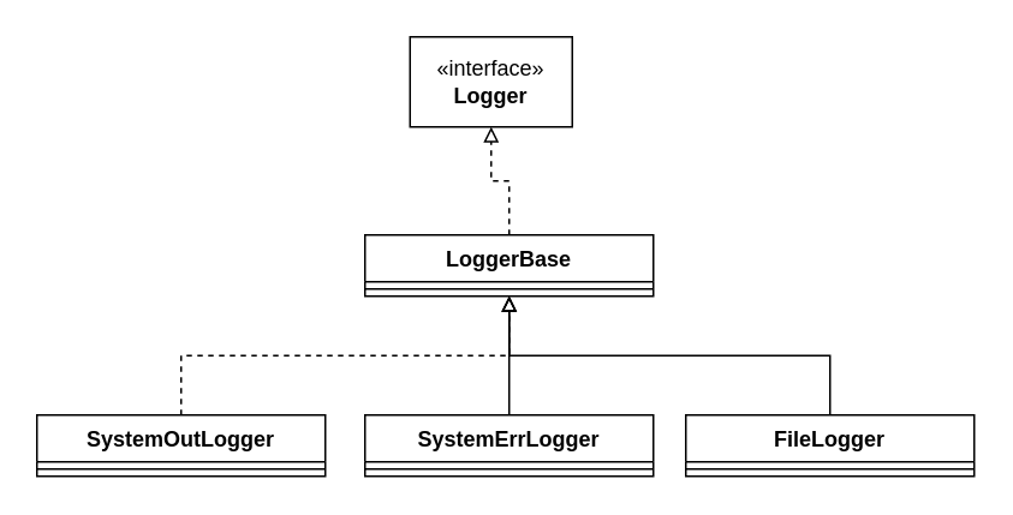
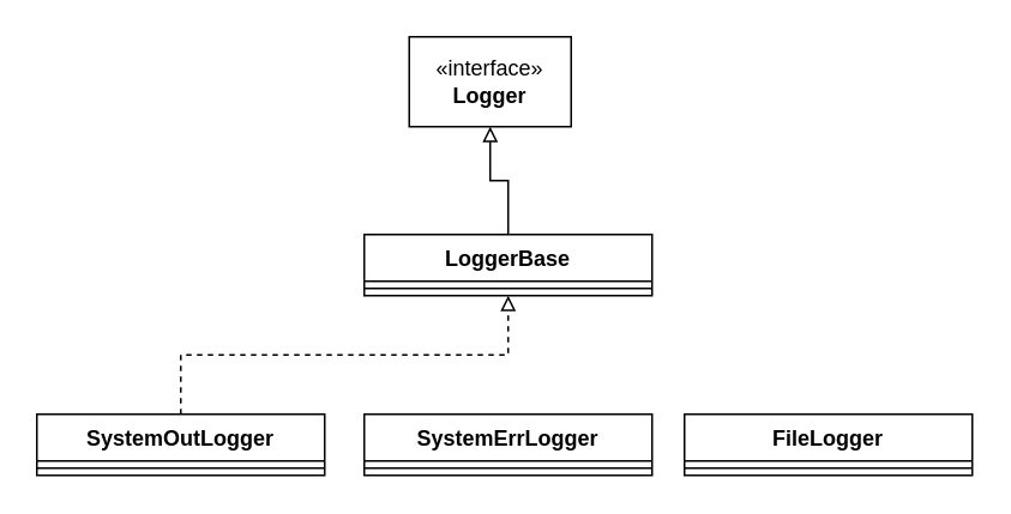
- <mxCell id="3" style="edgeStyle=orthogonalEdgeStyle;rounded=0;orthogonalLoop=1;jettySize=auto;html=1;exitX=0.5;exitY=0;exitDx=0;exitDy=0;entryX=0.5;entryY=1;entryDx=0;entryDy=0;dashed=1;endArrow=block;endFill=0;" edge="1" parent="1" source="4" target="2"><mxGeometry relative="1" as="geometry" /></mxCell>
+ <mxCell id="3" style="edgeStyle=orthogonalEdgeStyle;rounded=0;orthogonalLoop=1;jettySize=auto;html=1;exitX=0.5;exitY=0;exitDx=0;exitDy=0;entryX=0.5;entryY=1;entryDx=0;entryDy=0;dashed=0;endArrow=block;endFill=0;" edge="1" parent="1" source="4" target="2"><mxGeometry relative="1" as="geometry" /></mxCell>
- <mxCell id="12" style="edgeStyle=orthogonalEdgeStyle;rounded=0;orthogonalLoop=1;jettySize=auto;html=1;exitX=0.5;exitY=0;exitDx=0;exitDy=0;entryX=0.5;entryY=1;entryDx=0;entryDy=0;endArrow=block;endFill=0;" edge="1" parent="1" source="13" target="4"><mxGeometry relative="1" as="geometry" /></mxCell>
- <mxCell id="9" style="edgeStyle=orthogonalEdgeStyle;rounded=0;orthogonalLoop=1;jettySize=auto;html=1;exitX=0.5;exitY=0;exitDx=0;exitDy=0;entryX=0.5;entryY=1;entryDx=0;entryDy=0;endArrow=block;endFill=0;" edge="1" parent="1" source="10" target="4"><mxGeometry relative="1" as="geometry" /></mxCell>
